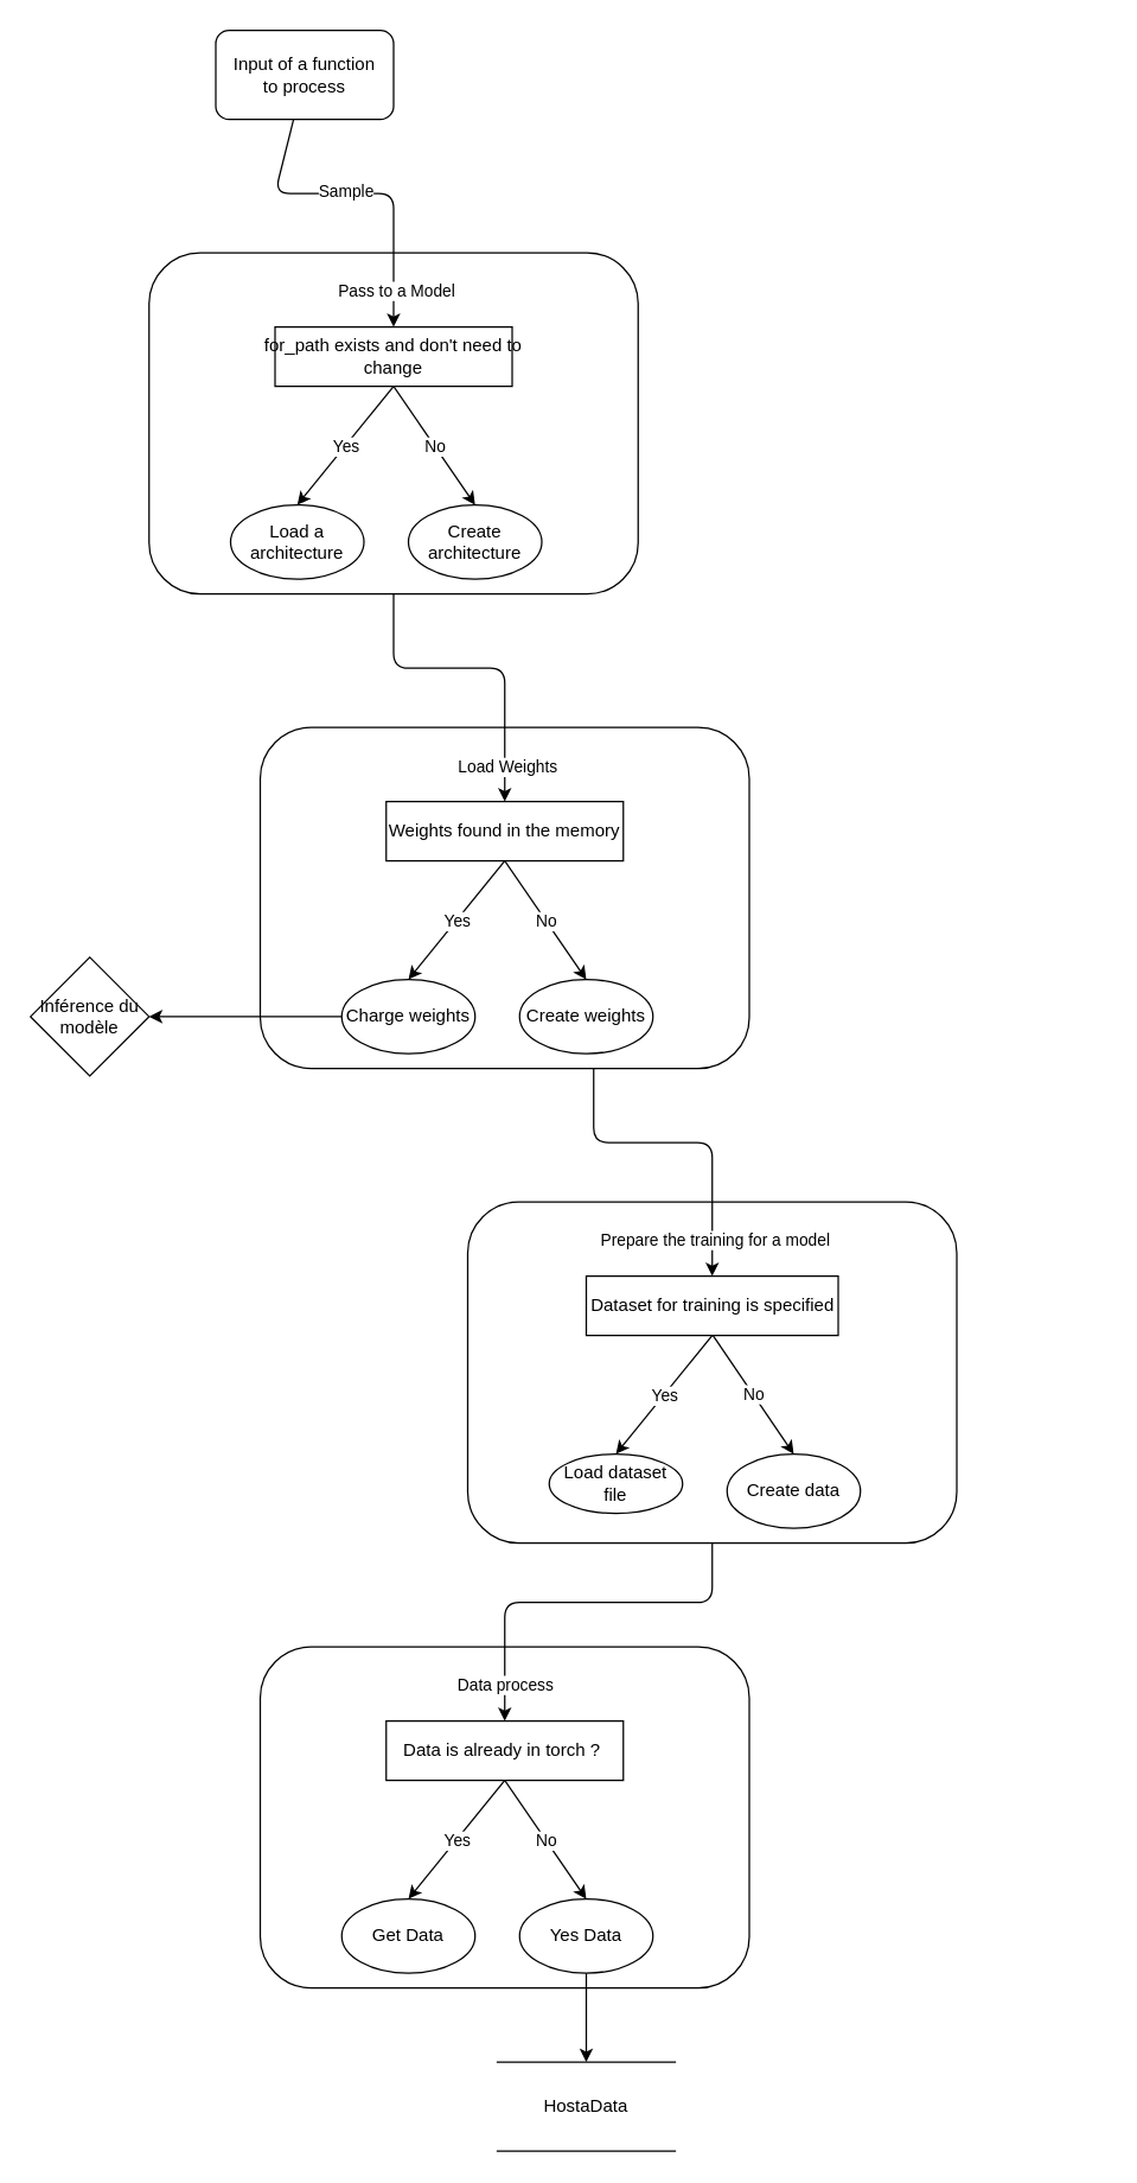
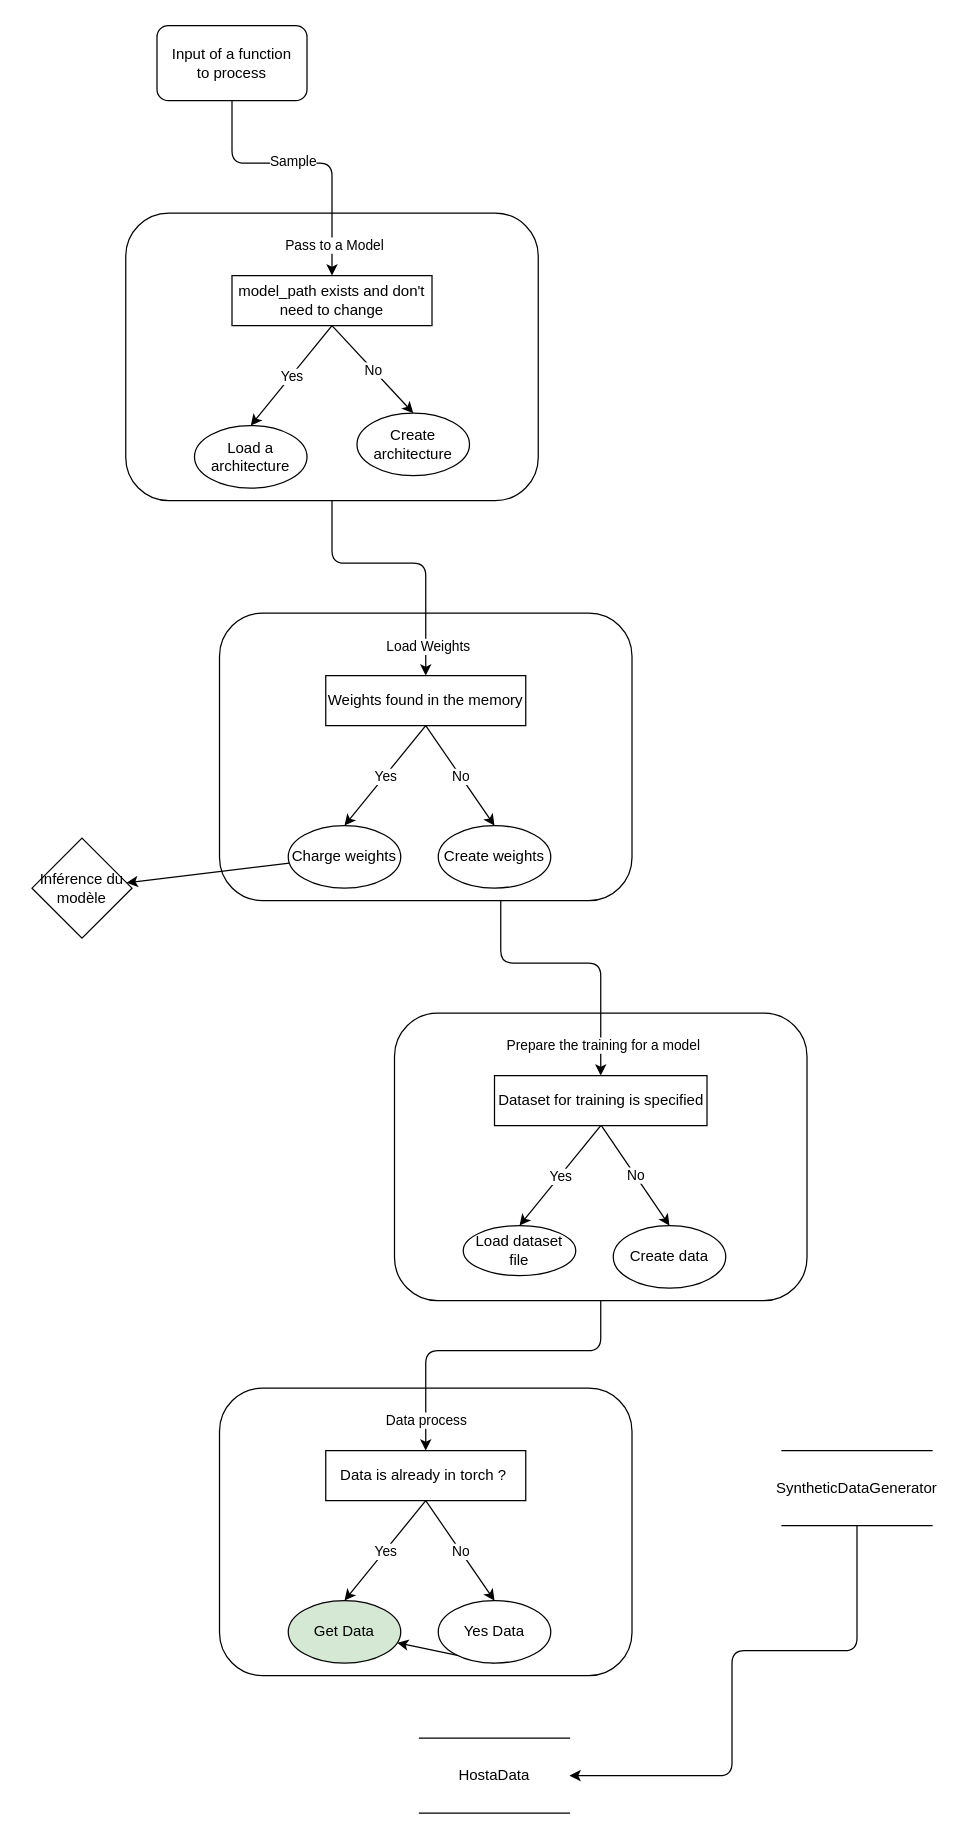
- <mxCell id="7" value="Input of a function&lt;br&gt;to process" style="rounded=1;whiteSpace=wrap;html=1;" vertex="1" parent="1"><mxGeometry x="145" y="20" width="120" height="60" as="geometry" /></mxCell>
+ <mxCell id="7" value="Input of a function&lt;br&gt;to process" style="rounded=1;whiteSpace=wrap;html=1;" vertex="1" parent="1"><mxGeometry x="125" y="20" width="120" height="60" as="geometry" /></mxCell>
- <mxCell id="8" value="for_path exists and don't need to change" style="text;html=1;strokeColor=none;fillColor=none;align=center;verticalAlign=middle;whiteSpace=wrap;rounded=0;" vertex="1" parent="1"><mxGeometry x="175" y="220" width="180" height="40" as="geometry" /></mxCell>
+ <mxCell id="8" value="model_path exists and don't need to change" style="text;html=1;strokeColor=none;fillColor=none;align=center;verticalAlign=middle;whiteSpace=wrap;rounded=0;" vertex="1" parent="1"><mxGeometry x="175" y="220" width="180" height="40" as="geometry" /></mxCell>
- <mxCell id="12" value="Create architecture" style="ellipse;whiteSpace=wrap;html=1;shadow=0;" vertex="1" parent="1"><mxGeometry x="275" y="340" width="90" height="50" as="geometry" /></mxCell>
+ <mxCell id="12" value="Create architecture" style="ellipse;whiteSpace=wrap;html=1;shadow=0;" vertex="1" parent="1"><mxGeometry x="285" y="330" width="90" height="50" as="geometry" /></mxCell>
- <mxCell id="27" value="Inférence du modèle" style="rhombus;whiteSpace=wrap;html=1;shadow=0;" vertex="1" parent="1"><mxGeometry x="20" y="645" width="80" height="80" as="geometry" /></mxCell>
+ <mxCell id="27" value="Inférence du modèle" style="rhombus;whiteSpace=wrap;html=1;shadow=0;" vertex="1" parent="1"><mxGeometry x="25" y="670" width="80" height="80" as="geometry" /></mxCell>
+ <mxCell id="53" value="SyntheticDataGenerator" style="shape=partialRectangle;whiteSpace=wrap;html=1;left=0;right=0;fillColor=none;shadow=0;" vertex="1" parent="1"><mxGeometry x="625" y="1160" width="120" height="60" as="geometry" /></mxCell>
- <mxCell id="44" value="Get Data" style="ellipse;whiteSpace=wrap;html=1;shadow=0;" vertex="1" parent="1"><mxGeometry x="230" y="1280" width="90" height="50" as="geometry" /></mxCell>
+ <mxCell id="44" value="Get Data" style="ellipse;whiteSpace=wrap;html=1;shadow=0;fillColor=#d5e8d4;" vertex="1" parent="1"><mxGeometry x="230" y="1280" width="90" height="50" as="geometry" /></mxCell>
+ <mxCell id="52" style="edgeStyle=none;html=1;exitX=0.5;exitY=1;exitDx=0;exitDy=0;entryX=1;entryY=0.5;entryDx=0;entryDy=0;" edge="1" parent="1" source="53" target="51"><mxGeometry relative="1" as="geometry"><Array as="points"><mxPoint x="685" y="1320" /><mxPoint x="585" y="1320" /><mxPoint x="585" y="1420" /></Array></mxGeometry></mxCell>
- <mxCell id="45" style="edgeStyle=none;html=1;exitX=0.5;exitY=1;exitDx=0;exitDy=0;entryX=0.5;entryY=0;entryDx=0;entryDy=0;" edge="1" parent="1" source="46" target="51"><mxGeometry relative="1" as="geometry"><mxPoint x="395.273" y="1380" as="targetPoint" /></mxGeometry></mxCell>
+ <mxCell id="45" style="edgeStyle=none;html=1;exitX=0.5;exitY=1;exitDx=0;exitDy=0;" edge="1" parent="1" source="46" target="44"><mxGeometry relative="1" as="geometry"><mxPoint x="395.273" y="1380" as="targetPoint" /></mxGeometry></mxCell>
